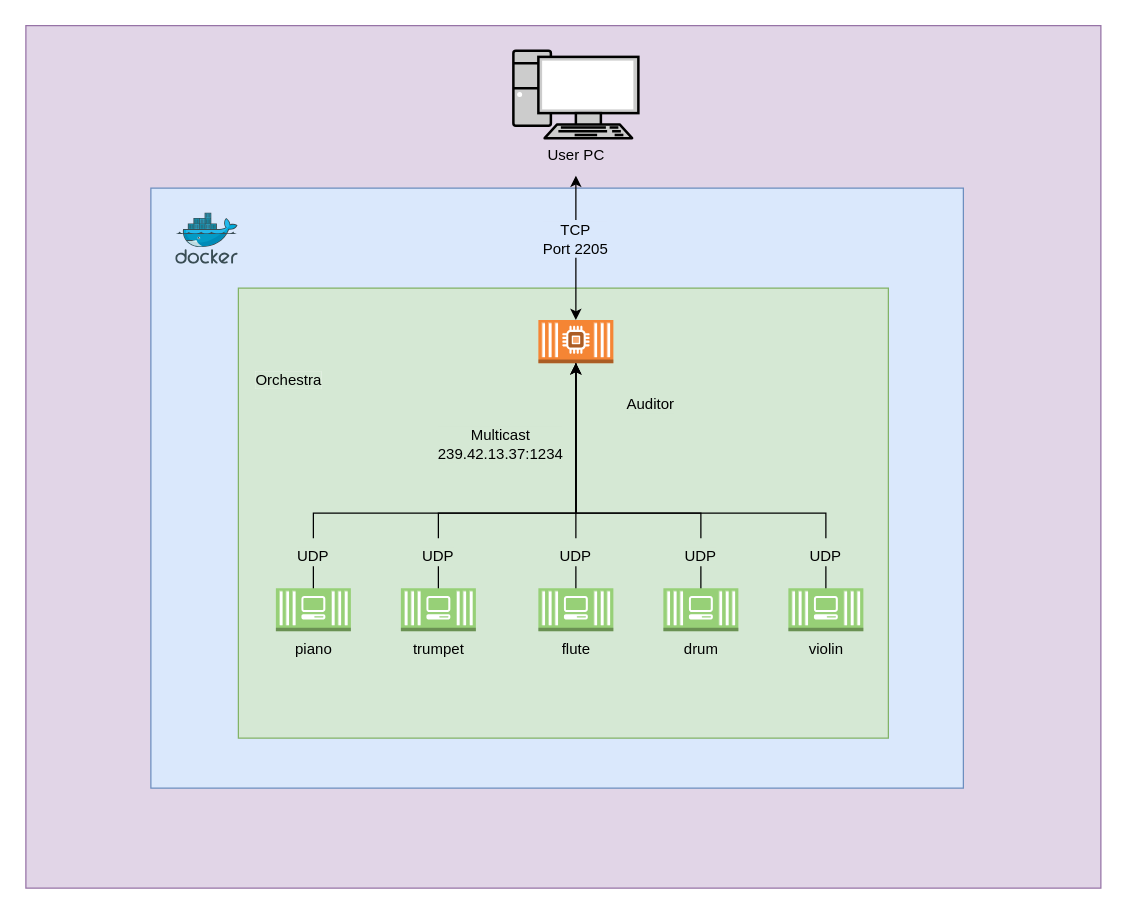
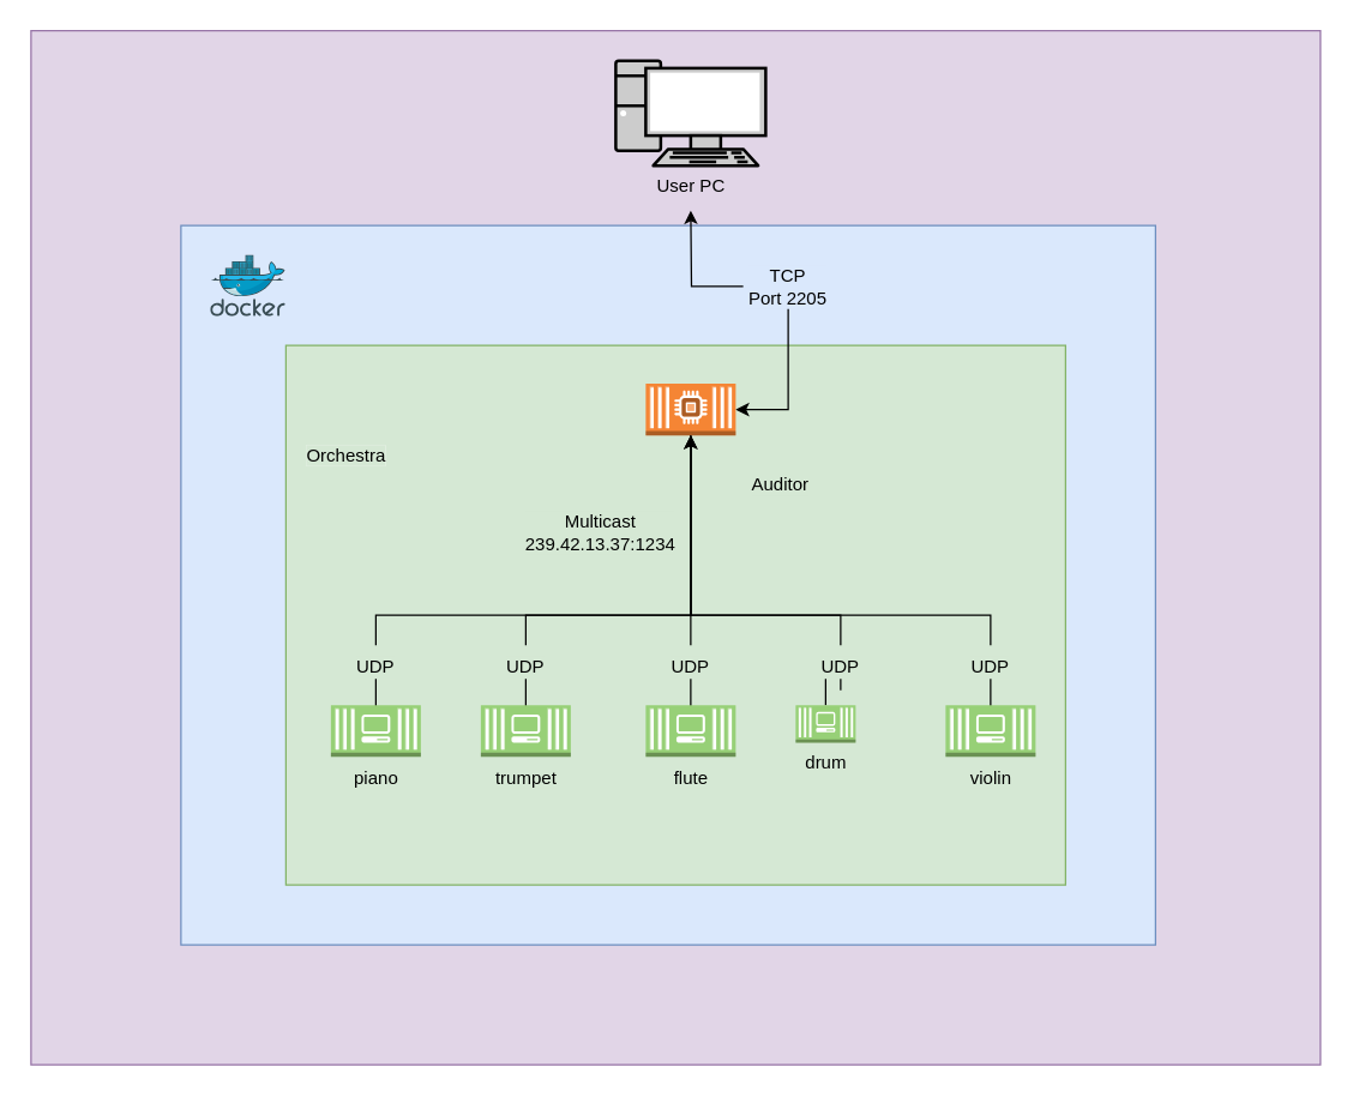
- <mxCell id="33" value="&lt;span style=&quot;&quot;&gt;TCP&lt;br&gt;Port 2205&lt;br&gt;&lt;/span&gt;" style="text;html=1;strokeColor=none;fillColor=none;align=center;verticalAlign=middle;whiteSpace=wrap;rounded=0;labelBackgroundColor=#DAE8FC;fontColor=#000000;" vertex="1" parent="1"><mxGeometry x="430" y="175.5" width="60" height="30" as="geometry" /></mxCell>
+ <mxCell id="33" value="&lt;span style=&quot;&quot;&gt;TCP&lt;br&gt;Port 2205&lt;br&gt;&lt;/span&gt;" style="text;html=1;strokeColor=none;fillColor=none;align=center;verticalAlign=middle;whiteSpace=wrap;rounded=0;labelBackgroundColor=#DAE8FC;fontColor=#000000;" vertex="1" parent="1"><mxGeometry x="495" y="175.5" width="60" height="30" as="geometry" /></mxCell>
- <mxCell id="18" value="drum" style="outlineConnect=0;dashed=0;verticalLabelPosition=bottom;verticalAlign=top;align=center;html=1;shape=mxgraph.aws3.ec2_compute_container_3;fillColor=#97D077;gradientColor=none;labelBackgroundColor=#D5E8D4;strokeColor=#000000;fontColor=#000000;" vertex="1" parent="1"><mxGeometry x="530" y="470" width="60" height="34.5" as="geometry" /></mxCell>
+ <mxCell id="18" value="drum" style="outlineConnect=0;dashed=0;verticalLabelPosition=bottom;verticalAlign=top;align=center;html=1;shape=mxgraph.aws3.ec2_compute_container_3;fillColor=#97D077;gradientColor=none;labelBackgroundColor=#D5E8D4;strokeColor=#000000;fontColor=#000000;" vertex="1" parent="1"><mxGeometry x="530" y="470" width="40" height="25" as="geometry" /></mxCell>
